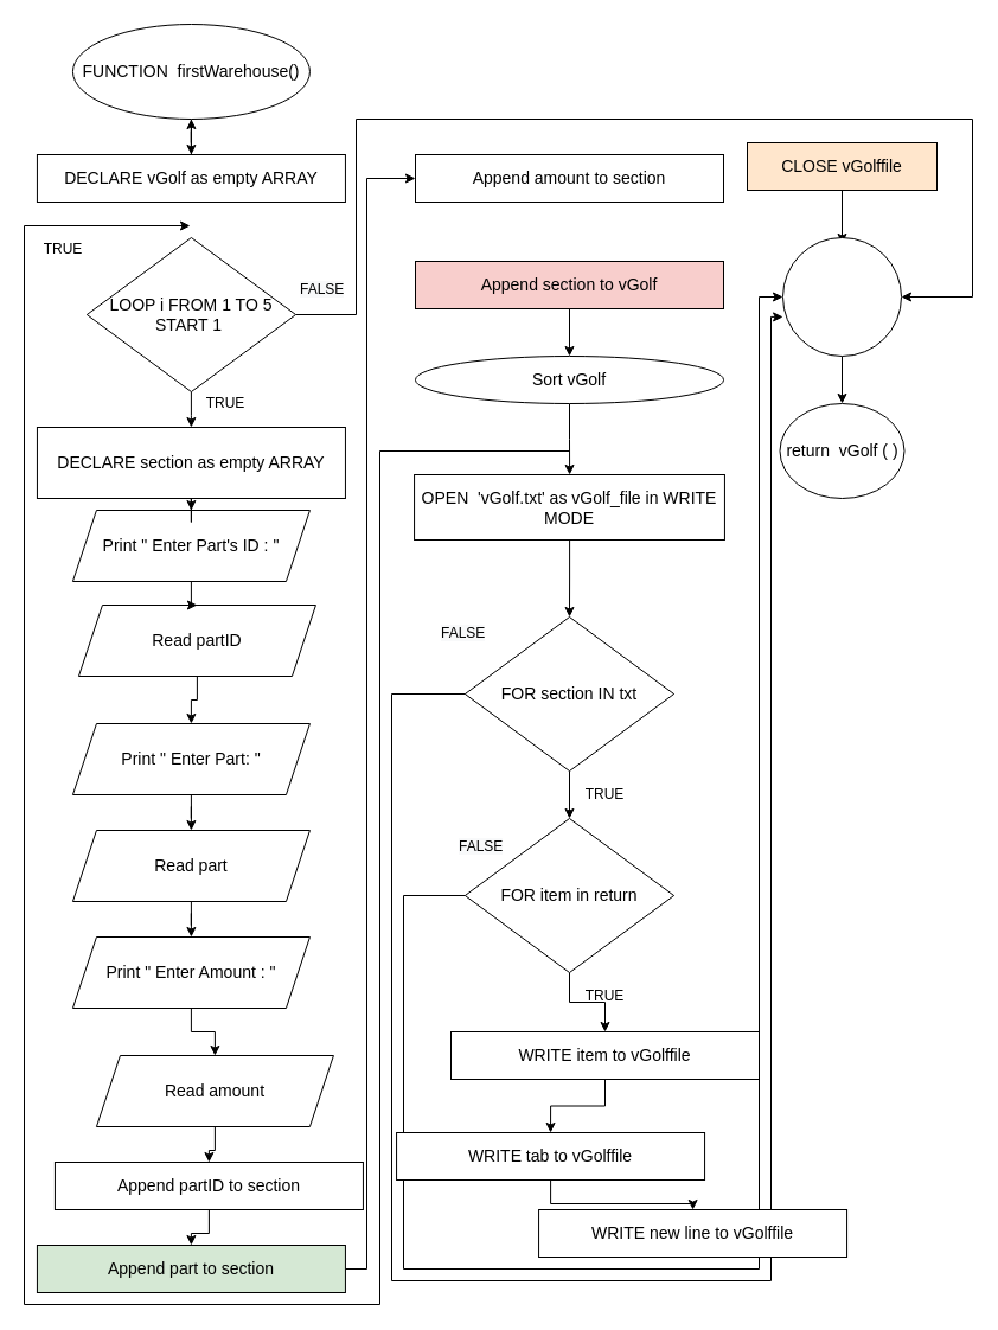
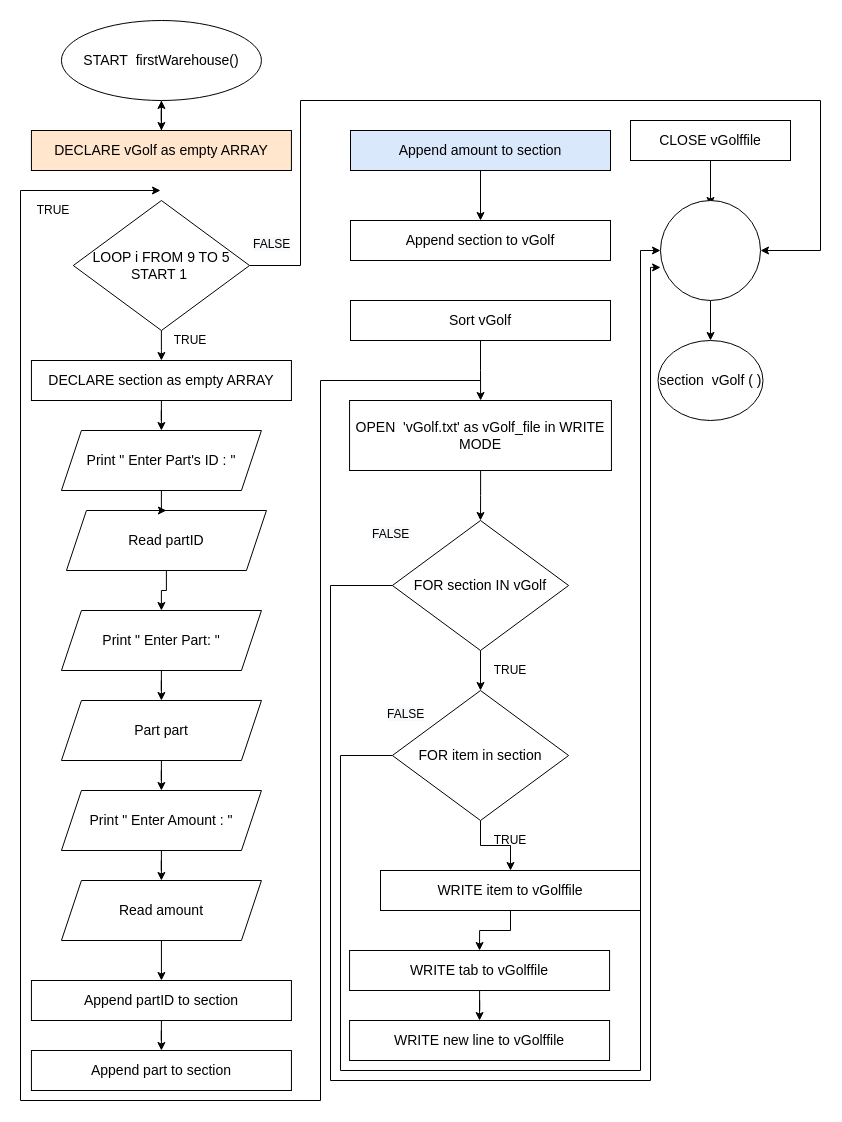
- <mxCell id="50" value="&lt;span style=&quot;font-size: 14px&quot;&gt;FUNCTION&amp;nbsp; firstWarehouse()&lt;/span&gt;" style="ellipse;whiteSpace=wrap;html=1;" parent="1" vertex="1"><mxGeometry x="60.94" y="20" width="200" height="80" as="geometry" /></mxCell>
+ <mxCell id="50" value="&lt;span style=&quot;font-size: 14px&quot;&gt;START&amp;nbsp; firstWarehouse()&lt;/span&gt;" style="ellipse;whiteSpace=wrap;html=1;" parent="1" vertex="1"><mxGeometry x="60.94" y="20" width="200" height="80" as="geometry" /></mxCell>
- <mxCell id="47" value="&lt;font style=&quot;font-size: 14px&quot;&gt;CLOSE vGolffile&lt;/font&gt;" style="rounded=0;whiteSpace=wrap;html=1;fillColor=#ffe6cc;" parent="1" vertex="1"><mxGeometry x="630" y="120" width="160" height="40" as="geometry" /></mxCell>
+ <mxCell id="47" value="&lt;font style=&quot;font-size: 14px&quot;&gt;CLOSE vGolffile&lt;/font&gt;" style="rounded=0;whiteSpace=wrap;html=1;" parent="1" vertex="1"><mxGeometry x="630" y="120" width="160" height="40" as="geometry" /></mxCell>
- <mxCell id="4" value="&lt;font style=&quot;font-size: 14px&quot;&gt;DECLARE vGolf as empty ARRAY&lt;/font&gt;" style="rounded=0;whiteSpace=wrap;html=1;" parent="1" vertex="1"><mxGeometry x="30.93" y="130" width="260" height="40" as="geometry" /></mxCell>
+ <mxCell id="4" value="&lt;font style=&quot;font-size: 14px&quot;&gt;DECLARE vGolf as empty ARRAY&lt;/font&gt;" style="rounded=0;whiteSpace=wrap;html=1;fillColor=#ffe6cc;" parent="1" vertex="1"><mxGeometry x="30.93" y="130" width="260" height="40" as="geometry" /></mxCell>
- <mxCell id="27" value="&lt;font style=&quot;font-size: 14px&quot;&gt;Append amount to section&lt;/font&gt;" style="rounded=0;whiteSpace=wrap;html=1;" parent="1" vertex="1"><mxGeometry x="350" y="130" width="260" height="40" as="geometry" /></mxCell>
+ <mxCell id="27" value="&lt;font style=&quot;font-size: 14px&quot;&gt;Append amount to section&lt;/font&gt;" style="rounded=0;whiteSpace=wrap;html=1;fillColor=#dae8fc;" parent="1" vertex="1"><mxGeometry x="350" y="130" width="260" height="40" as="geometry" /></mxCell>
+ <mxCell id="26" style="edgeStyle=orthogonalEdgeStyle;rounded=0;orthogonalLoop=1;jettySize=auto;html=1;entryX=0.5;entryY=0;entryDx=0;entryDy=0;" parent="1" source="27" target="29" edge="1"><mxGeometry relative="1" as="geometry" /></mxCell>
- <mxCell id="29" value="&lt;font style=&quot;font-size: 14px&quot;&gt;Append section to vGolf&lt;/font&gt;" style="rounded=0;whiteSpace=wrap;html=1;fillColor=#f8cecc;" parent="1" vertex="1"><mxGeometry x="350" y="220" width="260" height="40" as="geometry" /></mxCell>
+ <mxCell id="29" value="&lt;font style=&quot;font-size: 14px&quot;&gt;Append section to vGolf&lt;/font&gt;" style="rounded=0;whiteSpace=wrap;html=1;" parent="1" vertex="1"><mxGeometry x="350" y="220" width="260" height="40" as="geometry" /></mxCell>
- <mxCell id="7" value="&lt;font style=&quot;font-size: 14px&quot;&gt;LOOP i FROM 1 TO 5 &lt;br&gt;START 1&amp;nbsp;&lt;/font&gt;" style="rhombus;whiteSpace=wrap;html=1;" parent="1" vertex="1"><mxGeometry x="72.81" y="200" width="176.24" height="130" as="geometry" /></mxCell>
+ <mxCell id="7" value="&lt;font style=&quot;font-size: 14px&quot;&gt;LOOP i FROM 9 TO 5 &lt;br&gt;START 1&amp;nbsp;&lt;/font&gt;" style="rhombus;whiteSpace=wrap;html=1;" parent="1" vertex="1"><mxGeometry x="72.81" y="200" width="176.24" height="130" as="geometry" /></mxCell>
- <mxCell id="28" style="edgeStyle=orthogonalEdgeStyle;rounded=0;orthogonalLoop=1;jettySize=auto;html=1;" parent="1" source="29" target="32" edge="1"><mxGeometry relative="1" as="geometry" /></mxCell>
- <mxCell id="32" value="&lt;font style=&quot;font-size: 14px&quot;&gt;Sort vGolf&lt;/font&gt;" style="ellipse;whiteSpace=wrap;html=1;" parent="1" vertex="1"><mxGeometry x="350" y="300" width="260" height="40" as="geometry" /></mxCell>
+ <mxCell id="32" value="&lt;font style=&quot;font-size: 14px&quot;&gt;Sort vGolf&lt;/font&gt;" style="rounded=0;whiteSpace=wrap;html=1;" parent="1" vertex="1"><mxGeometry x="350" y="300" width="260" height="40" as="geometry" /></mxCell>
- <mxCell id="51" value="&lt;span style=&quot;font-size: 14px&quot;&gt;return&amp;nbsp; vGolf ( )&lt;/span&gt;" style="ellipse;whiteSpace=wrap;html=1;" parent="1" vertex="1"><mxGeometry x="657.52" y="340" width="104.97" height="80" as="geometry" /></mxCell>
+ <mxCell id="51" value="&lt;span style=&quot;font-size: 14px&quot;&gt;section&amp;nbsp; vGolf ( )&lt;/span&gt;" style="ellipse;whiteSpace=wrap;html=1;" parent="1" vertex="1"><mxGeometry x="657.52" y="340" width="104.97" height="80" as="geometry" /></mxCell>
- <mxCell id="21" value="&lt;font style=&quot;font-size: 14px&quot;&gt;DECLARE section as empty ARRAY&lt;/font&gt;" style="rounded=0;whiteSpace=wrap;html=1;" parent="1" vertex="1"><mxGeometry x="30.94" y="360" width="260" height="60" as="geometry" /></mxCell>
+ <mxCell id="21" value="&lt;font style=&quot;font-size: 14px&quot;&gt;DECLARE section as empty ARRAY&lt;/font&gt;" style="rounded=0;whiteSpace=wrap;html=1;" parent="1" vertex="1"><mxGeometry x="30.94" y="360" width="260" height="40" as="geometry" /></mxCell>
- <mxCell id="34" value="&lt;font style=&quot;font-size: 14px&quot;&gt;OPEN&amp;nbsp; 'vGolf.txt' as vGolf_file in WRITE MODE&lt;/font&gt;" style="rounded=0;whiteSpace=wrap;html=1;" parent="1" vertex="1"><mxGeometry x="349.06" y="400" width="261.88" height="55" as="geometry" /></mxCell>
+ <mxCell id="34" value="&lt;font style=&quot;font-size: 14px&quot;&gt;OPEN&amp;nbsp; 'vGolf.txt' as vGolf_file in WRITE MODE&lt;/font&gt;" style="rounded=0;whiteSpace=wrap;html=1;" parent="1" vertex="1"><mxGeometry x="349.06" y="400" width="261.88" height="70" as="geometry" /></mxCell>
- <mxCell id="37" value="&lt;span style=&quot;font-size: 14px&quot;&gt;FOR section IN txt&lt;/span&gt;" style="rhombus;whiteSpace=wrap;html=1;" parent="1" vertex="1"><mxGeometry x="391.88" y="520" width="176.24" height="130" as="geometry" /></mxCell>
+ <mxCell id="37" value="&lt;span style=&quot;font-size: 14px&quot;&gt;FOR section IN vGolf&lt;/span&gt;" style="rhombus;whiteSpace=wrap;html=1;" parent="1" vertex="1"><mxGeometry x="391.88" y="520" width="176.24" height="130" as="geometry" /></mxCell>
- <mxCell id="24" style="edgeStyle=orthogonalEdgeStyle;rounded=0;orthogonalLoop=1;jettySize=auto;html=1;entryX=0;entryY=0.5;entryDx=0;entryDy=0;" parent="1" source="25" target="27" edge="1"><mxGeometry relative="1" as="geometry"><Array as="points"><mxPoint x="309" y="1070" /><mxPoint x="309" y="150" /></Array></mxGeometry></mxCell>
- <mxCell id="15" value="&lt;font style=&quot;font-size: 14px&quot;&gt;Read part&lt;/font&gt;" style="shape=parallelogram;perimeter=parallelogramPerimeter;whiteSpace=wrap;html=1;fixedSize=1;" parent="1" vertex="1"><mxGeometry x="60.94" y="700" width="200" height="60" as="geometry" /></mxCell>
+ <mxCell id="15" value="&lt;font style=&quot;font-size: 14px&quot;&gt;Part part&lt;/font&gt;" style="shape=parallelogram;perimeter=parallelogramPerimeter;whiteSpace=wrap;html=1;fixedSize=1;" parent="1" vertex="1"><mxGeometry x="60.94" y="700" width="200" height="60" as="geometry" /></mxCell>
- <mxCell id="40" value="&lt;span style=&quot;font-size: 14px&quot;&gt;FOR item in return&lt;/span&gt;" style="rhombus;whiteSpace=wrap;html=1;" parent="1" vertex="1"><mxGeometry x="391.88" y="690" width="176.24" height="130" as="geometry" /></mxCell>
+ <mxCell id="40" value="&lt;span style=&quot;font-size: 14px&quot;&gt;FOR item in section&lt;/span&gt;" style="rhombus;whiteSpace=wrap;html=1;" parent="1" vertex="1"><mxGeometry x="391.88" y="690" width="176.24" height="130" as="geometry" /></mxCell>
- <mxCell id="19" value="&lt;font style=&quot;font-size: 14px&quot;&gt;Read amount&lt;/font&gt;" style="shape=parallelogram;perimeter=parallelogramPerimeter;whiteSpace=wrap;html=1;fixedSize=1;" parent="1" vertex="1"><mxGeometry x="80.93" y="890" width="200" height="60" as="geometry" /></mxCell>
+ <mxCell id="19" value="&lt;font style=&quot;font-size: 14px&quot;&gt;Read amount&lt;/font&gt;" style="shape=parallelogram;perimeter=parallelogramPerimeter;whiteSpace=wrap;html=1;fixedSize=1;" parent="1" vertex="1"><mxGeometry x="60.93" y="880" width="200" height="60" as="geometry" /></mxCell>
- <mxCell id="44" value="&lt;font style=&quot;font-size: 14px&quot;&gt;WRITE tab to vGolffile&lt;/font&gt;" style="rounded=0;whiteSpace=wrap;html=1;" parent="1" vertex="1"><mxGeometry x="334.06" y="955" width="260" height="40" as="geometry" /></mxCell>
+ <mxCell id="44" value="&lt;font style=&quot;font-size: 14px&quot;&gt;WRITE tab to vGolffile&lt;/font&gt;" style="rounded=0;whiteSpace=wrap;html=1;" parent="1" vertex="1"><mxGeometry x="349.06" y="950" width="260" height="40" as="geometry" /></mxCell>
- <mxCell id="23" value="&lt;font style=&quot;font-size: 14px&quot;&gt;Append partID to section&lt;/font&gt;" style="rounded=0;whiteSpace=wrap;html=1;" parent="1" vertex="1"><mxGeometry x="45.93" y="980" width="260" height="40" as="geometry" /></mxCell>
+ <mxCell id="23" value="&lt;font style=&quot;font-size: 14px&quot;&gt;Append partID to section&lt;/font&gt;" style="rounded=0;whiteSpace=wrap;html=1;" parent="1" vertex="1"><mxGeometry x="30.93" y="980" width="260" height="40" as="geometry" /></mxCell>
- <mxCell id="45" value="&lt;font style=&quot;font-size: 14px&quot;&gt;WRITE new line to vGolffile&lt;/font&gt;" style="rounded=0;whiteSpace=wrap;html=1;" parent="1" vertex="1"><mxGeometry x="454.06" y="1020" width="260" height="40" as="geometry" /></mxCell>
+ <mxCell id="45" value="&lt;font style=&quot;font-size: 14px&quot;&gt;WRITE new line to vGolffile&lt;/font&gt;" style="rounded=0;whiteSpace=wrap;html=1;" parent="1" vertex="1"><mxGeometry x="349.06" y="1020" width="260" height="40" as="geometry" /></mxCell>
- <mxCell id="25" value="&lt;font style=&quot;font-size: 14px&quot;&gt;Append part to section&lt;/font&gt;" style="rounded=0;whiteSpace=wrap;html=1;fillColor=#d5e8d4;" parent="1" vertex="1"><mxGeometry x="30.93" y="1050" width="260" height="40" as="geometry" /></mxCell>
+ <mxCell id="25" value="&lt;font style=&quot;font-size: 14px&quot;&gt;Append part to section&lt;/font&gt;" style="rounded=0;whiteSpace=wrap;html=1;" parent="1" vertex="1"><mxGeometry x="30.93" y="1050" width="260" height="40" as="geometry" /></mxCell>
